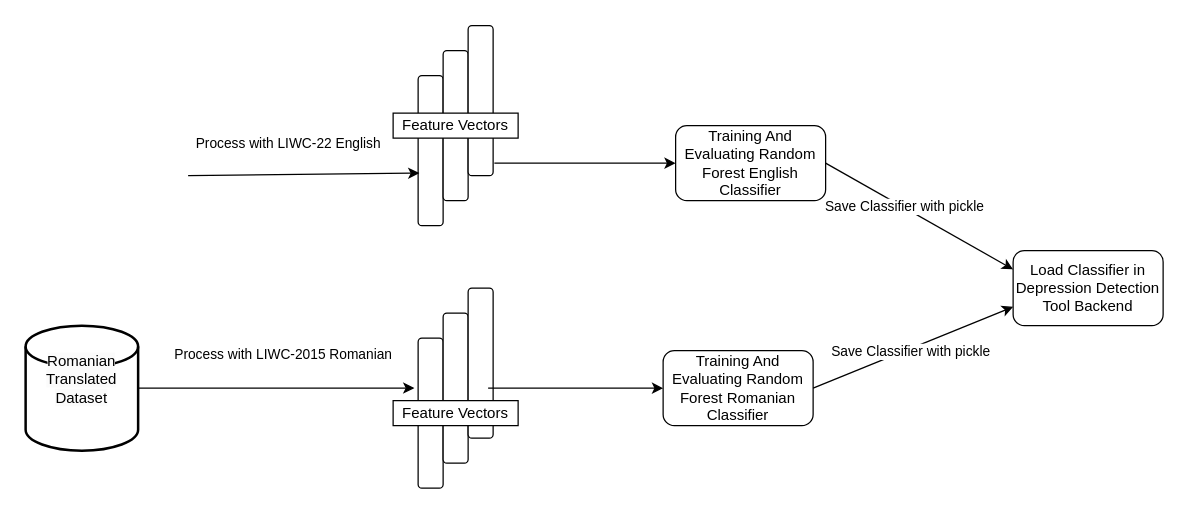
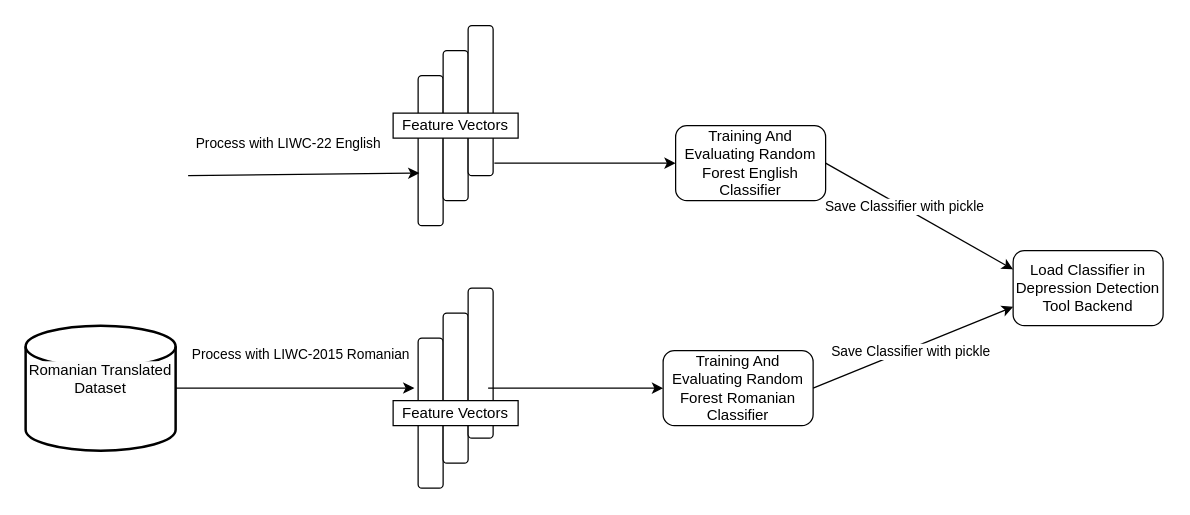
- <mxCell id="2" value="&#10;&lt;span style=&quot;color: rgb(0, 0, 0); font-family: Helvetica; font-size: 12px; font-style: normal; font-variant-ligatures: normal; font-variant-caps: normal; font-weight: 400; letter-spacing: normal; orphans: 2; text-align: center; text-indent: 0px; text-transform: none; widows: 2; word-spacing: 0px; -webkit-text-stroke-width: 0px; white-space: normal; background-color: rgb(251, 251, 251); text-decoration-thickness: initial; text-decoration-style: initial; text-decoration-color: initial; display: inline !important; float: none;&quot;&gt;Romanian Translated Dataset&lt;/span&gt;&#10;&#10;" style="strokeWidth=2;html=1;shape=mxgraph.flowchart.database;whiteSpace=wrap;" vertex="1" parent="1"><mxGeometry x="20" y="260" width="90" height="100" as="geometry" /></mxCell>
+ <mxCell id="2" value="&#10;&lt;span style=&quot;color: rgb(0, 0, 0); font-family: Helvetica; font-size: 12px; font-style: normal; font-variant-ligatures: normal; font-variant-caps: normal; font-weight: 400; letter-spacing: normal; orphans: 2; text-align: center; text-indent: 0px; text-transform: none; widows: 2; word-spacing: 0px; -webkit-text-stroke-width: 0px; white-space: normal; background-color: rgb(251, 251, 251); text-decoration-thickness: initial; text-decoration-style: initial; text-decoration-color: initial; display: inline !important; float: none;&quot;&gt;Romanian Translated Dataset&lt;/span&gt;&#10;&#10;" style="strokeWidth=2;html=1;shape=mxgraph.flowchart.database;whiteSpace=wrap;" vertex="1" parent="1"><mxGeometry x="20" y="260" width="120" height="100" as="geometry" /></mxCell>
